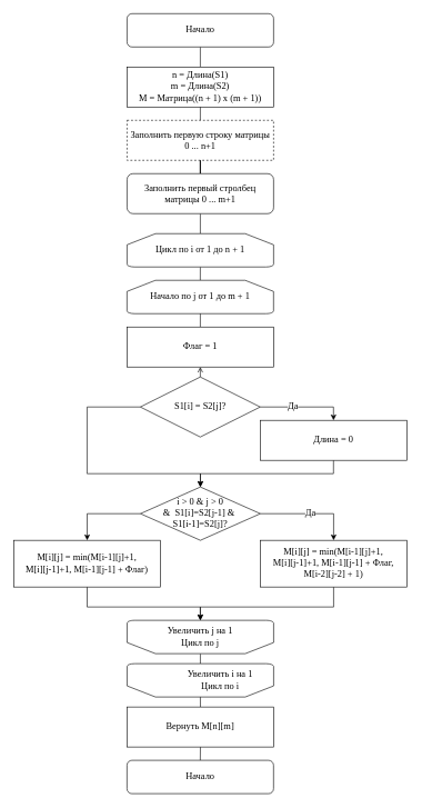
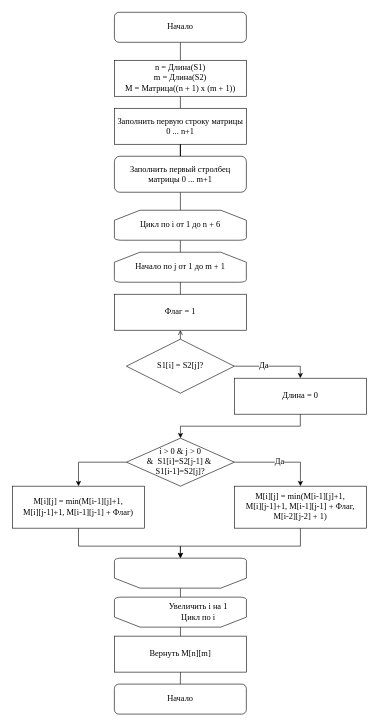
- <mxCell id="5" value="Заполнить первую строку матрицы 0 ... n+1" style="rounded=0;whiteSpace=wrap;html=1;strokeWidth=1;fontFamily=Times New Roman;fontSize=14;dashed=1;" parent="1" vertex="1"><mxGeometry x="190" y="180" width="220" height="60" as="geometry" /></mxCell>
+ <mxCell id="5" value="Заполнить первую строку матрицы 0 ... n+1" style="rounded=0;whiteSpace=wrap;html=1;strokeWidth=1;fontFamily=Times New Roman;fontSize=14;" parent="1" vertex="1"><mxGeometry x="190" y="180" width="220" height="60" as="geometry" /></mxCell>
- <mxCell id="10" value="Цикл по i от 1 до n + 1" style="strokeWidth=1;html=1;shape=mxgraph.flowchart.loop_limit;whiteSpace=wrap;fontSize=14;fontFamily=Times New Roman;" parent="1" vertex="1"><mxGeometry x="190" y="350" width="220" height="50" as="geometry" /></mxCell>
+ <mxCell id="10" value="Цикл по i от 1 до n + 6" style="strokeWidth=1;html=1;shape=mxgraph.flowchart.loop_limit;whiteSpace=wrap;fontSize=14;fontFamily=Times New Roman;" parent="1" vertex="1"><mxGeometry x="190" y="350" width="220" height="50" as="geometry" /></mxCell>
- <mxCell id="16" style="edgeStyle=orthogonalEdgeStyle;rounded=0;orthogonalLoop=1;jettySize=auto;html=1;exitX=0;exitY=0.5;exitDx=0;exitDy=0;exitPerimeter=0;entryX=0.5;entryY=0;entryDx=0;entryDy=0;entryPerimeter=0;endArrow=classic;endFill=1;fontFamily=Times New Roman;fontSize=14;" parent="1" source="17" target="34" edge="1"><mxGeometry relative="1" as="geometry"><Array as="points"><mxPoint x="130" y="610" /><mxPoint x="130" y="710" /><mxPoint x="300" y="710" /></Array></mxGeometry></mxCell>
- <mxCell id="25" value="Увеличить j на 1&lt;br&gt;Цикл по j" style="text;html=1;strokeColor=none;fillColor=none;align=center;verticalAlign=middle;whiteSpace=wrap;rounded=0;fontFamily=Times New Roman;fontSize=14;" parent="1" vertex="1"><mxGeometry x="240.04" y="945" width="120" height="20" as="geometry" /></mxCell>
